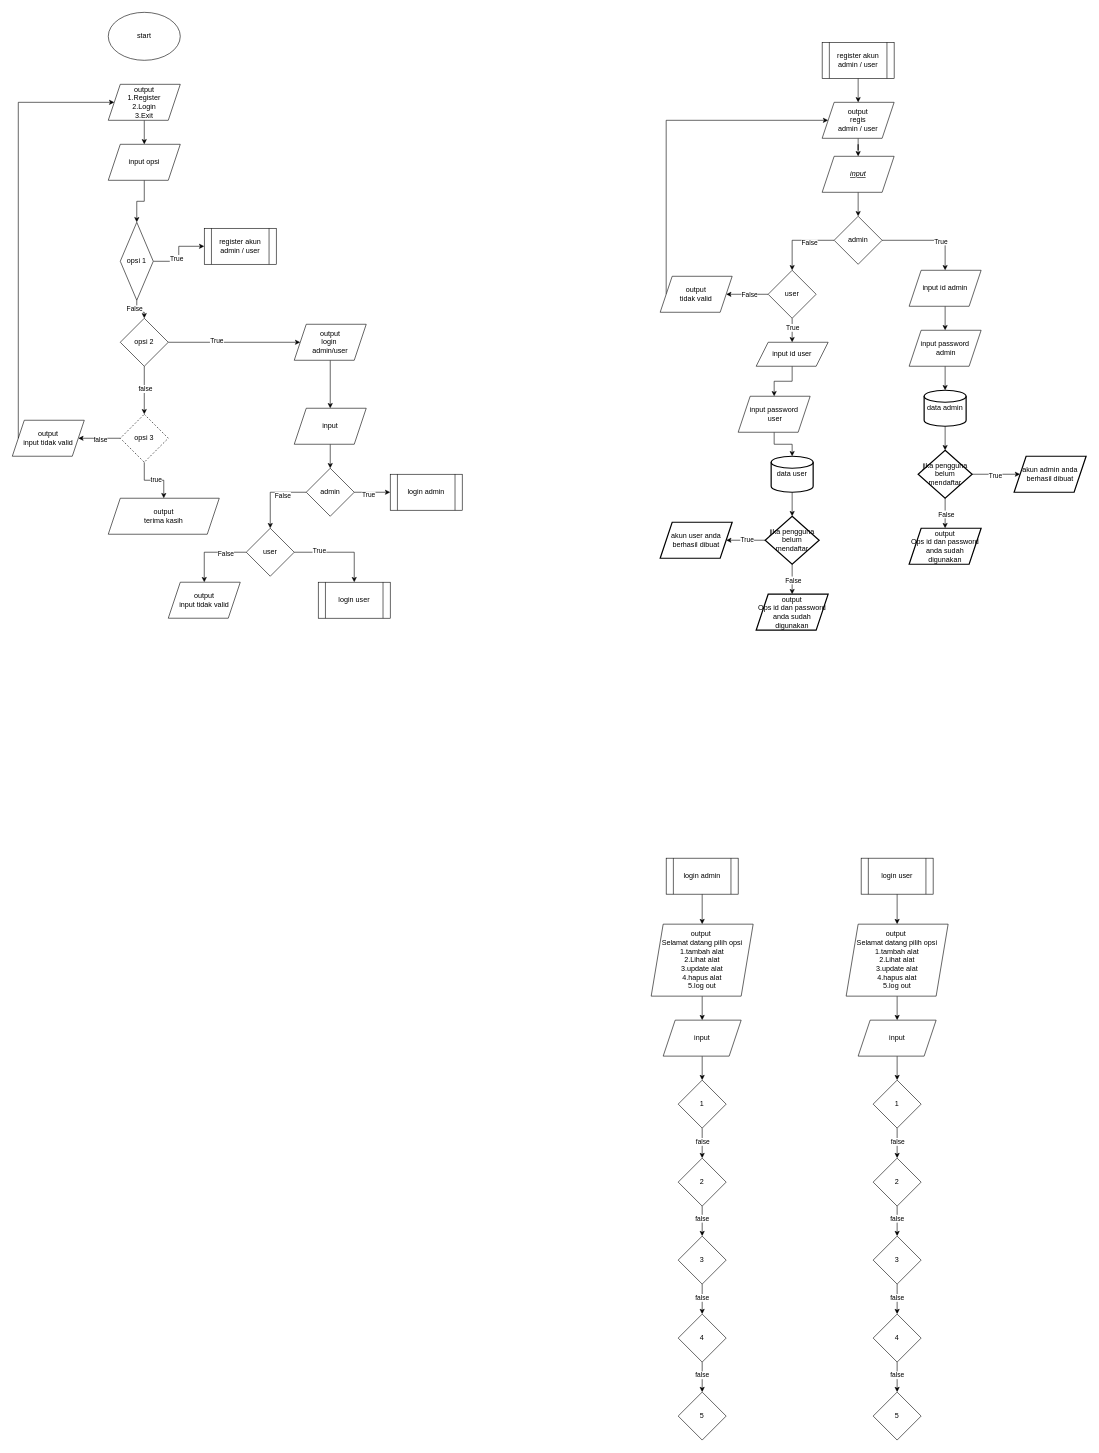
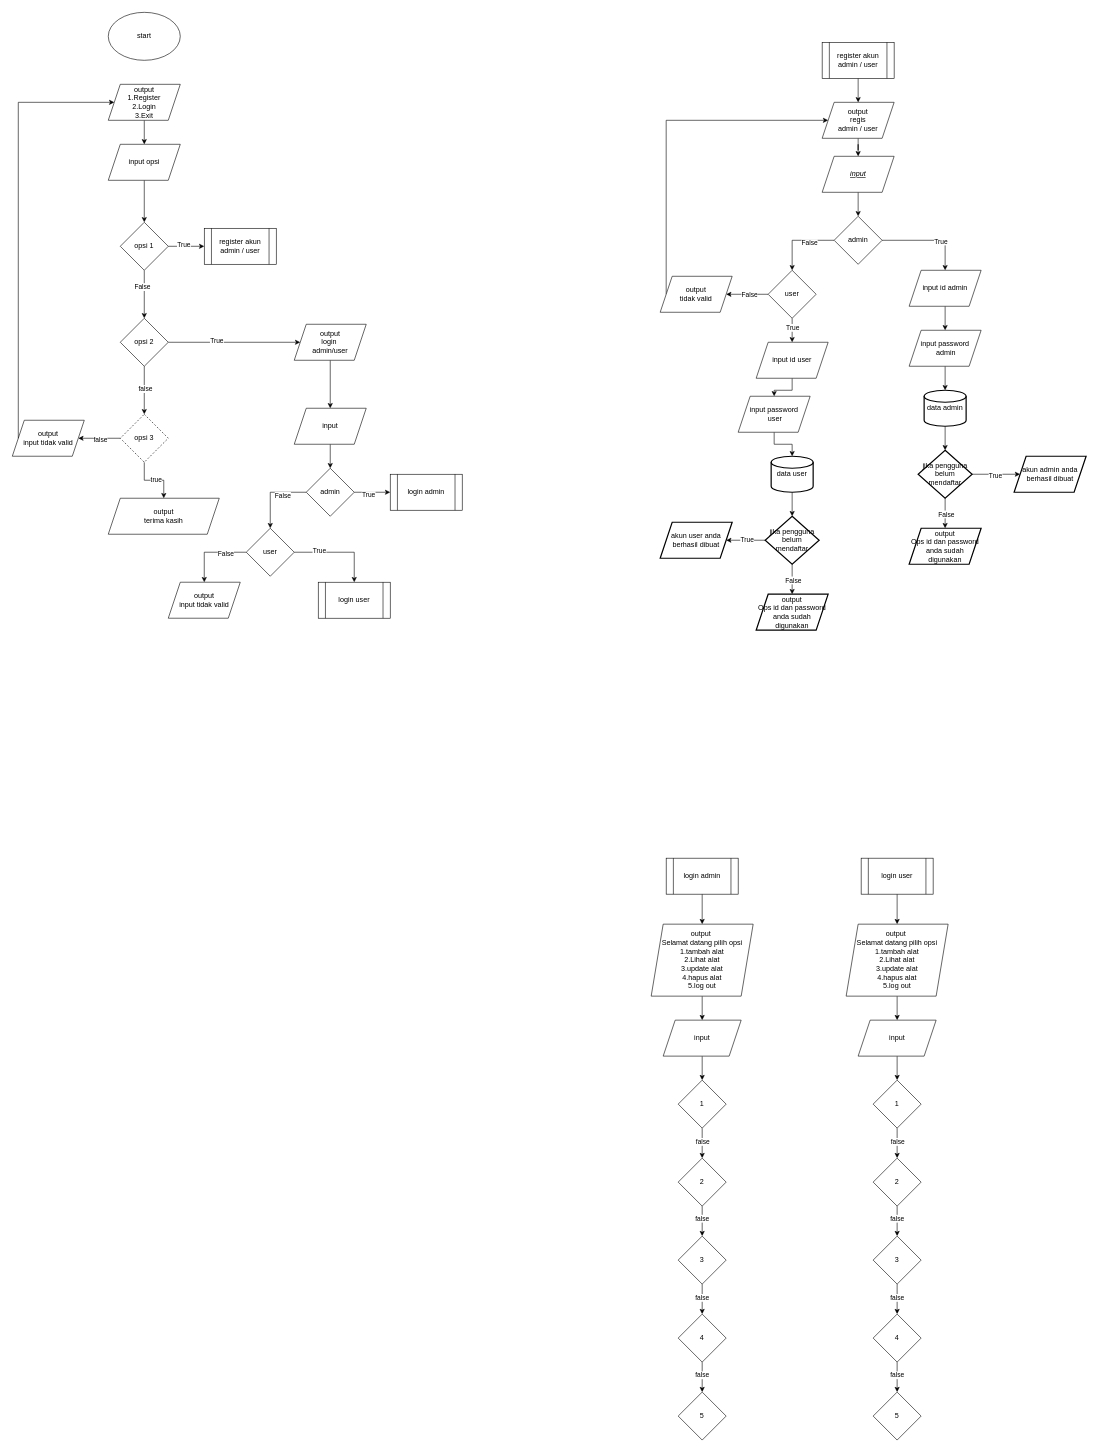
- <mxCell id="11" value="opsi 1" style="rhombus;whiteSpace=wrap;html=1;" parent="1" vertex="1"><mxGeometry x="200" y="370" width="55" height="130" as="geometry" /></mxCell>
+ <mxCell id="11" value="opsi 1" style="rhombus;whiteSpace=wrap;html=1;" parent="1" vertex="1"><mxGeometry x="200" y="370" width="80" height="80" as="geometry" /></mxCell>
- <mxCell id="48" value="input id user" style="shape=parallelogram;perimeter=parallelogramPerimeter;whiteSpace=wrap;html=1;fixedSize=1;" parent="1" vertex="1"><mxGeometry x="1260" y="570" width="120" height="40" as="geometry" /></mxCell>
+ <mxCell id="48" value="input id user" style="shape=parallelogram;perimeter=parallelogramPerimeter;whiteSpace=wrap;html=1;fixedSize=1;" parent="1" vertex="1"><mxGeometry x="1260" y="570" width="120" height="60" as="geometry" /></mxCell>
